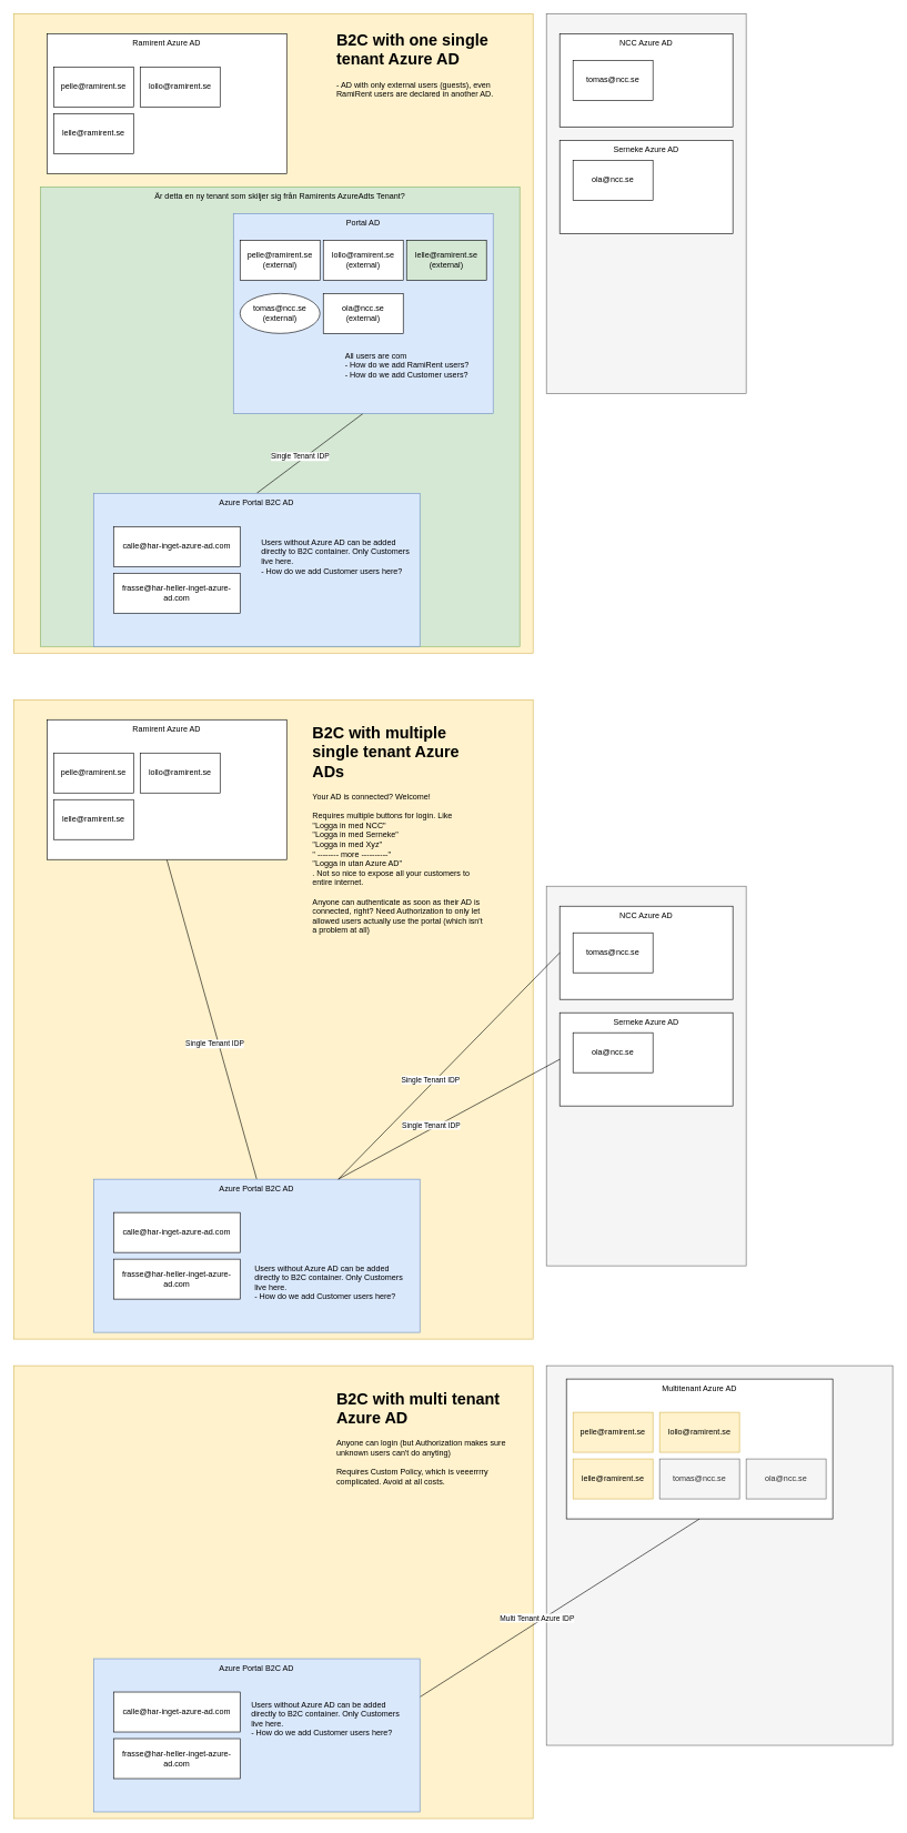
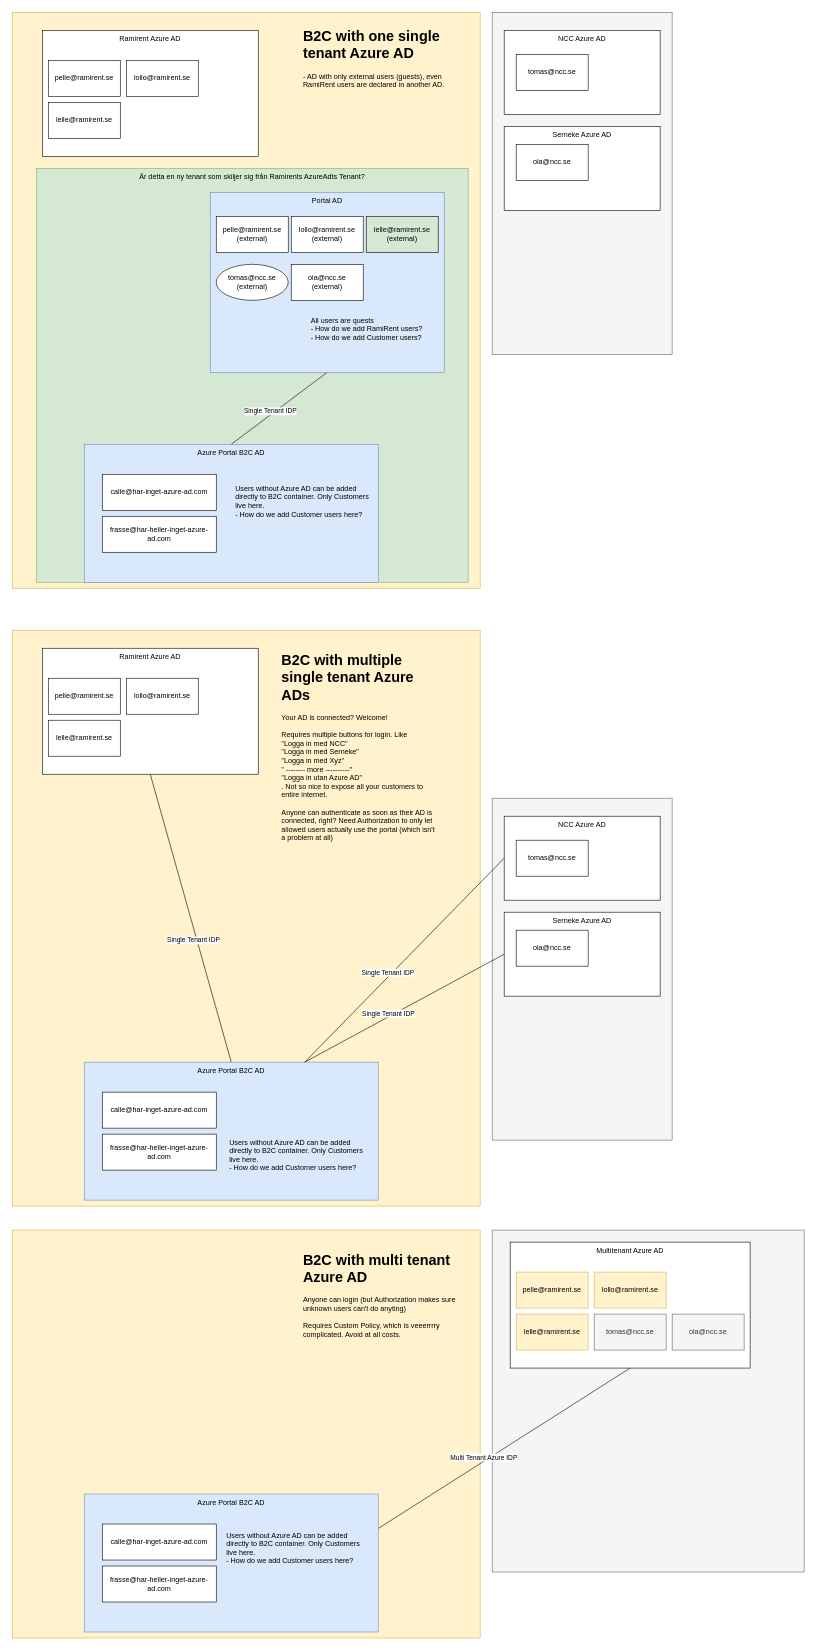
- <mxCell id="59" value="All users are com&lt;br&gt;- How do we add RamiRent users?&lt;br&gt;- How do we add Customer users?" style="text;html=1;strokeColor=none;fillColor=none;align=left;verticalAlign=top;whiteSpace=wrap;rounded=0;" vertex="1" parent="1"><mxGeometry x="516" y="520" width="204" height="60" as="geometry" /></mxCell>
+ <mxCell id="59" value="All users are quests&lt;br&gt;- How do we add RamiRent users?&lt;br&gt;- How do we add Customer users?" style="text;html=1;strokeColor=none;fillColor=none;align=left;verticalAlign=top;whiteSpace=wrap;rounded=0;" vertex="1" parent="1"><mxGeometry x="516" y="520" width="204" height="60" as="geometry" /></mxCell>
